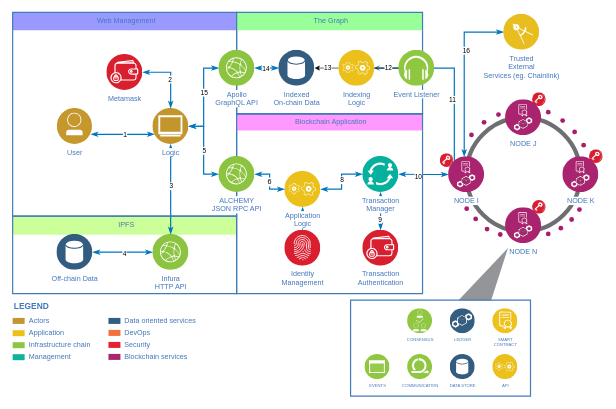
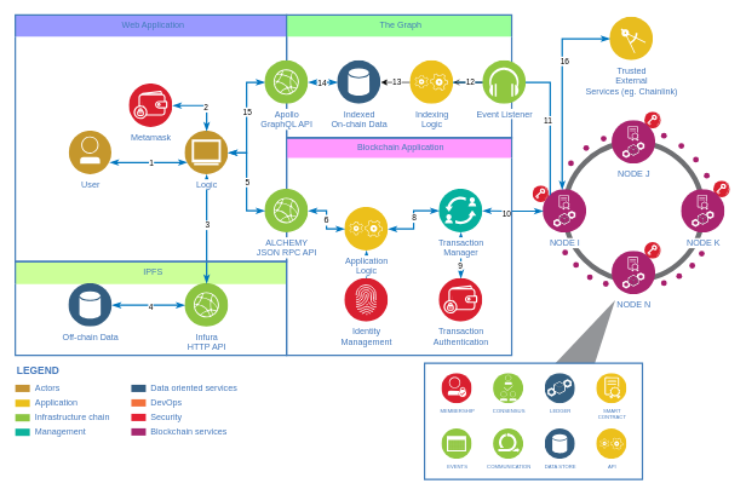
- <mxCell id="26" value="Web Management" style="swimlane;fontStyle=0;horizontal=1;collapsible=0;startSize=30;swimlaneLine=0;swimlaneFillColor=none;fillColor=#9999FF;rounded=0;whiteSpace=wrap;html=1;absoluteArcSize=1;arcSize=12;strokeColor=#417CB9;fontColor=#417CB9;verticalAlign=top;align=center;spacingLeft=5;dashed=0;strokeWidth=2;" parent="1" vertex="1"><mxGeometry x="20.5" y="20" width="373.5" height="340" as="geometry" /></mxCell>
+ <mxCell id="26" value="Web Application" style="swimlane;fontStyle=0;horizontal=1;collapsible=0;startSize=30;swimlaneLine=0;swimlaneFillColor=none;fillColor=#9999FF;rounded=0;whiteSpace=wrap;html=1;absoluteArcSize=1;arcSize=12;strokeColor=#417CB9;fontColor=#417CB9;verticalAlign=top;align=center;spacingLeft=5;dashed=0;strokeWidth=2;" parent="1" vertex="1"><mxGeometry x="20.5" y="20" width="373.5" height="340" as="geometry" /></mxCell>
- <mxCell id="33" value="Metamask" style="aspect=fixed;perimeter=ellipsePerimeter;html=1;align=center;shadow=0;dashed=0;fontColor=#4277BB;labelBackgroundColor=#ffffff;fontSize=12;spacingTop=0;image;image=img/lib/ibm/blockchain/wallet.svg;" parent="26" vertex="1"><mxGeometry x="156.75" y="70" width="60" height="60" as="geometry" /></mxCell>
+ <mxCell id="33" value="Metamask" style="aspect=fixed;perimeter=ellipsePerimeter;html=1;align=center;shadow=0;dashed=0;fontColor=#4277BB;labelBackgroundColor=#ffffff;fontSize=12;spacingTop=0;image;image=img/lib/ibm/blockchain/wallet.svg;" parent="26" vertex="1"><mxGeometry x="156.75" y="95" width="60" height="60" as="geometry" /></mxCell>
+ <mxCell id="48" value="MEMBERSHIP" style="aspect=fixed;perimeter=ellipsePerimeter;html=1;align=center;shadow=0;dashed=0;fontColor=#4277BB;labelBackgroundColor=#ffffff;fontSize=7;spacingTop=0;image;image=img/lib/ibm/blockchain/membership.svg;" parent="47" vertex="1"><mxGeometry x="23.684" y="13.913" width="41.739" height="41.739" as="geometry" /></mxCell>
